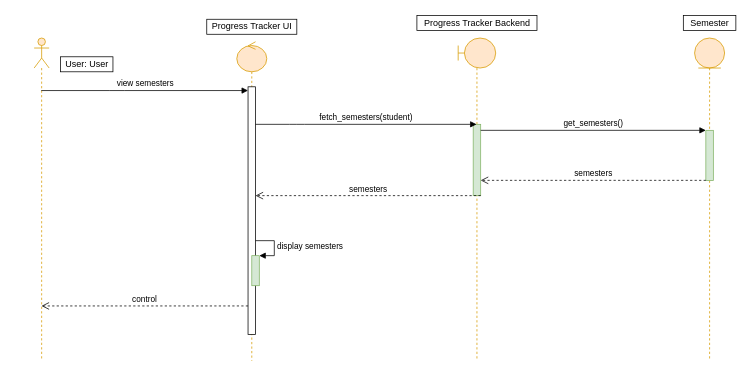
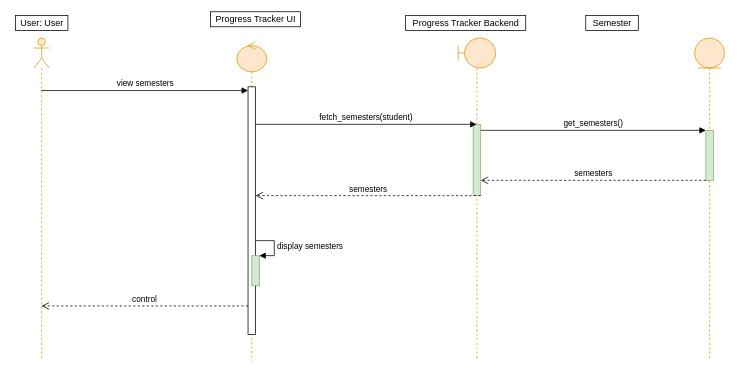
- <mxCell id="11" value="Progress Tracker Backend" style="text;html=1;resizable=0;points=[];autosize=1;align=center;verticalAlign=top;spacingTop=-4;fontColor=#000000;labelBackgroundColor=none;strokeColor=#000000;" parent="1" vertex="1"><mxGeometry x="555" y="20" width="160" height="20" as="geometry" /></mxCell>
+ <mxCell id="11" value="Progress Tracker Backend" style="text;html=1;resizable=0;points=[];autosize=1;align=center;verticalAlign=top;spacingTop=-4;fontColor=#000000;labelBackgroundColor=none;strokeColor=#000000;" parent="1" vertex="1"><mxGeometry x="540" y="20" width="160" height="20" as="geometry" /></mxCell>
- <mxCell id="17" value="Semester" style="text;html=1;resizable=0;points=[];autosize=1;align=center;verticalAlign=top;spacingTop=-4;fontColor=#000000;labelBackgroundColor=none;strokeColor=#000000;" vertex="1" parent="1"><mxGeometry x="910" y="20" width="70" height="20" as="geometry" /></mxCell>
+ <mxCell id="17" value="Semester" style="text;html=1;resizable=0;points=[];autosize=1;align=center;verticalAlign=top;spacingTop=-4;fontColor=#000000;labelBackgroundColor=none;strokeColor=#000000;" vertex="1" parent="1"><mxGeometry x="780" y="20" width="70" height="20" as="geometry" /></mxCell>
- <mxCell id="8" value="Progress Tracker UI" style="text;html=1;resizable=0;points=[];autosize=1;align=center;verticalAlign=top;spacingTop=-4;fontColor=#000000;labelBackgroundColor=none;strokeColor=#000000;" parent="1" vertex="1"><mxGeometry x="275" y="25" width="120" height="20" as="geometry" /></mxCell>
+ <mxCell id="8" value="Progress Tracker UI" style="text;html=1;resizable=0;points=[];autosize=1;align=center;verticalAlign=top;spacingTop=-4;fontColor=#000000;labelBackgroundColor=none;strokeColor=#000000;" parent="1" vertex="1"><mxGeometry x="280" y="15" width="120" height="20" as="geometry" /></mxCell>
- <mxCell id="3" value="User: User" style="text;html=1;resizable=0;points=[];autosize=1;align=center;verticalAlign=top;spacingTop=-4;fontColor=#000000;labelBackgroundColor=none;strokeColor=#000000;" parent="1" vertex="1"><mxGeometry x="80" y="75" width="70" height="20" as="geometry" /></mxCell>
+ <mxCell id="3" value="User: User" style="text;html=1;resizable=0;points=[];autosize=1;align=center;verticalAlign=top;spacingTop=-4;fontColor=#000000;labelBackgroundColor=none;strokeColor=#000000;" parent="1" vertex="1"><mxGeometry x="20" y="20" width="70" height="20" as="geometry" /></mxCell>
